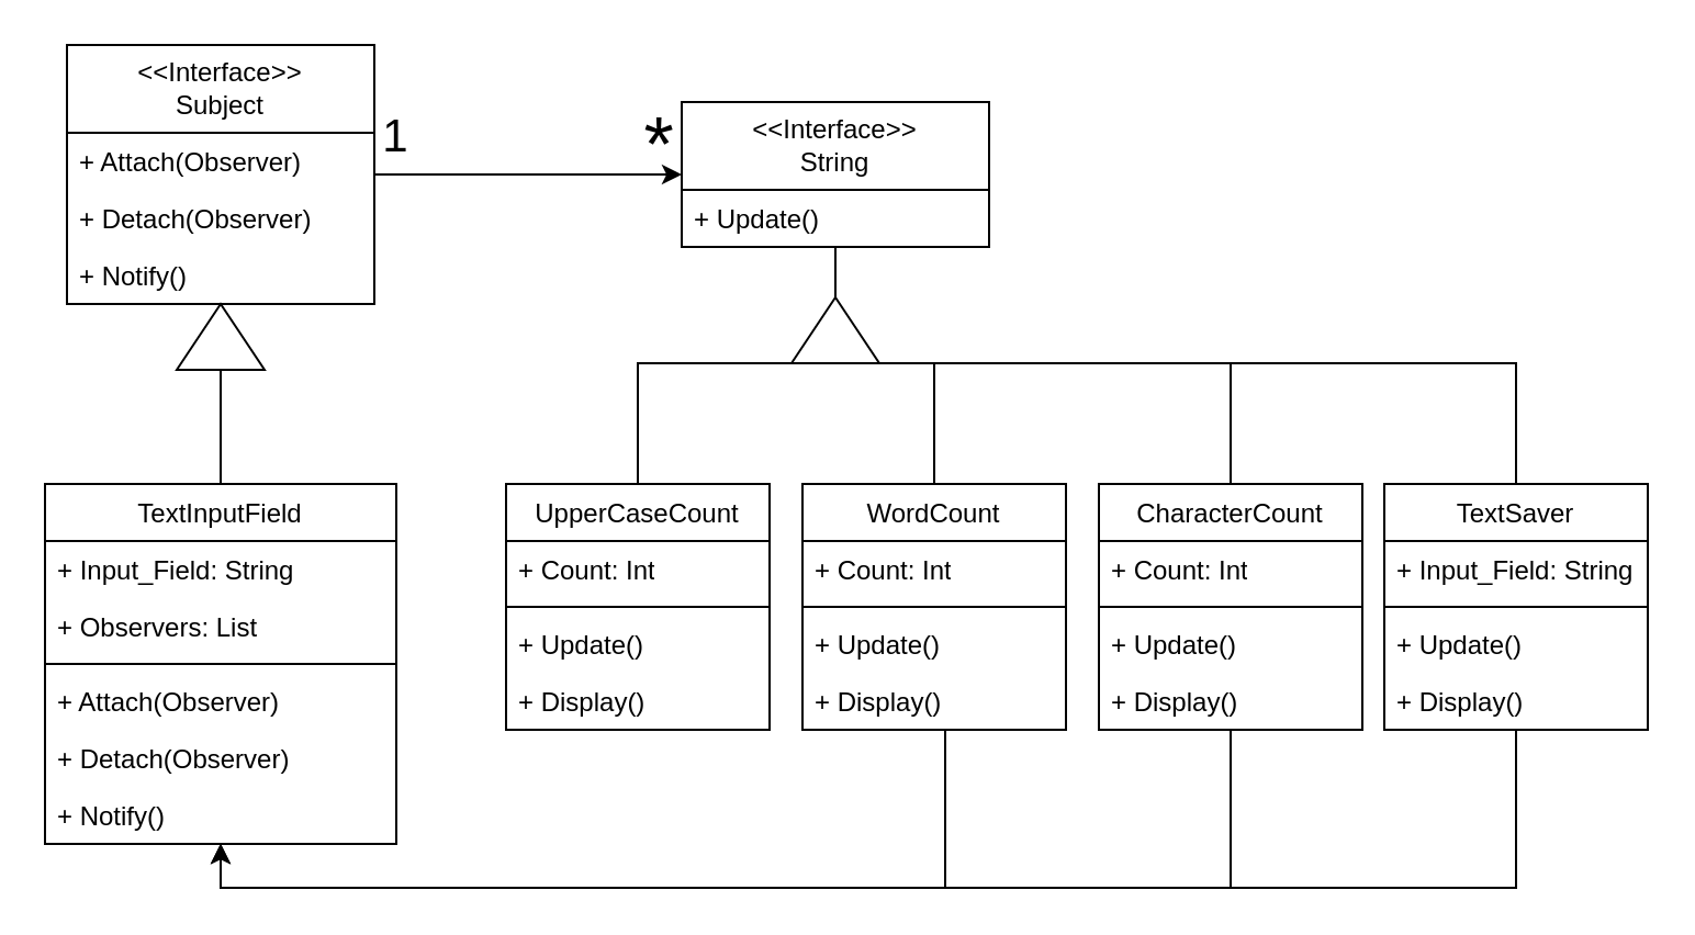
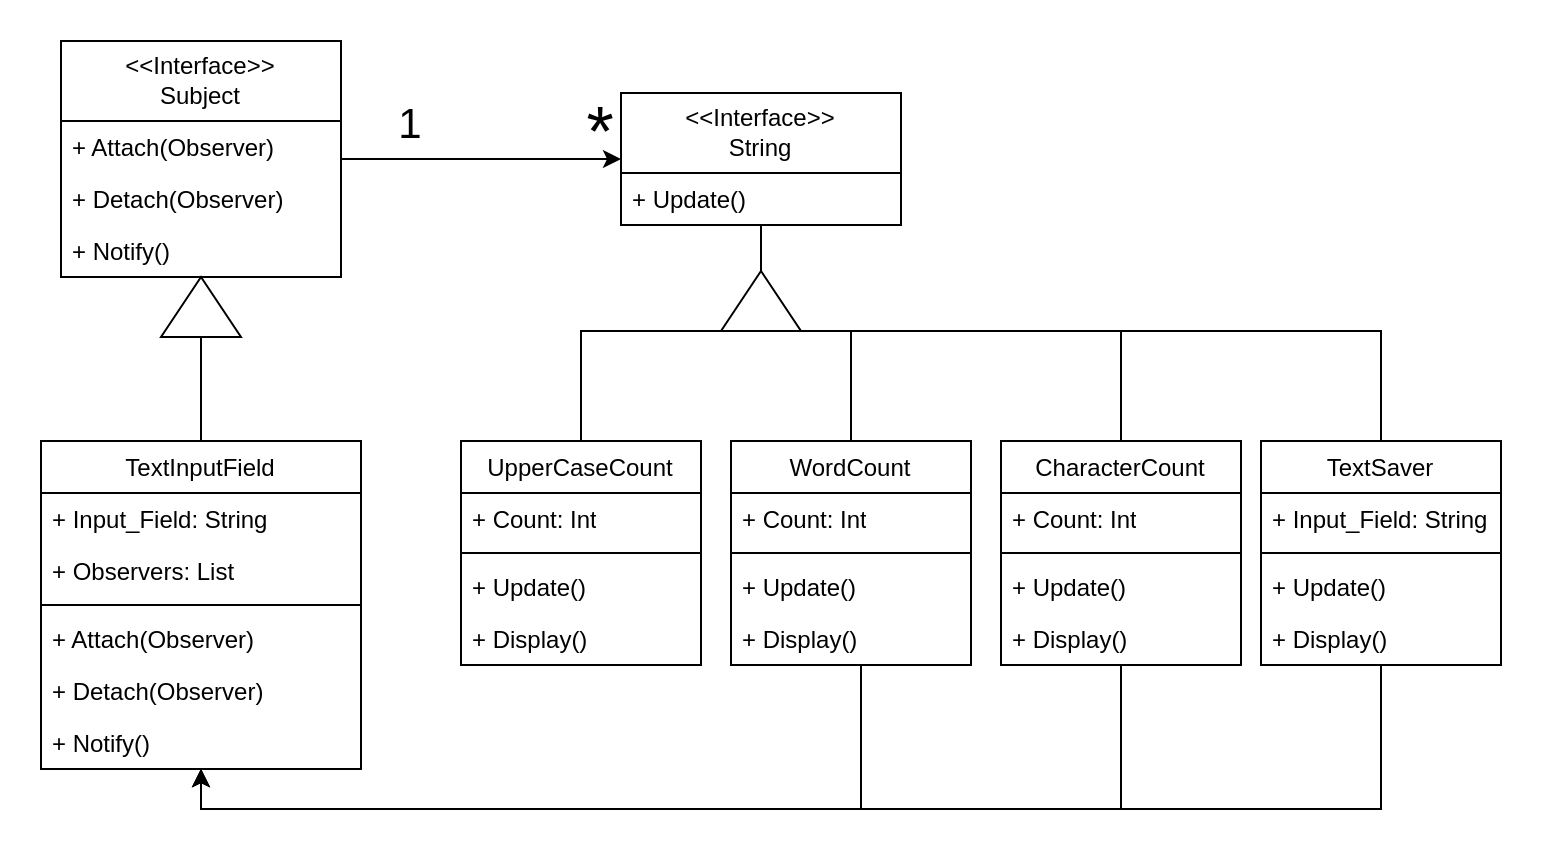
- <mxCell id="19" value="1" style="text;html=1;align=center;verticalAlign=middle;whiteSpace=wrap;rounded=0;fontSize=21;" vertex="1" parent="1"><mxGeometry x="170" y="46" width="20" height="30" as="geometry" /></mxCell>
+ <mxCell id="19" value="1" style="text;html=1;align=center;verticalAlign=middle;whiteSpace=wrap;rounded=0;fontSize=21;" vertex="1" parent="1"><mxGeometry x="195" y="46" width="20" height="30" as="geometry" /></mxCell>
